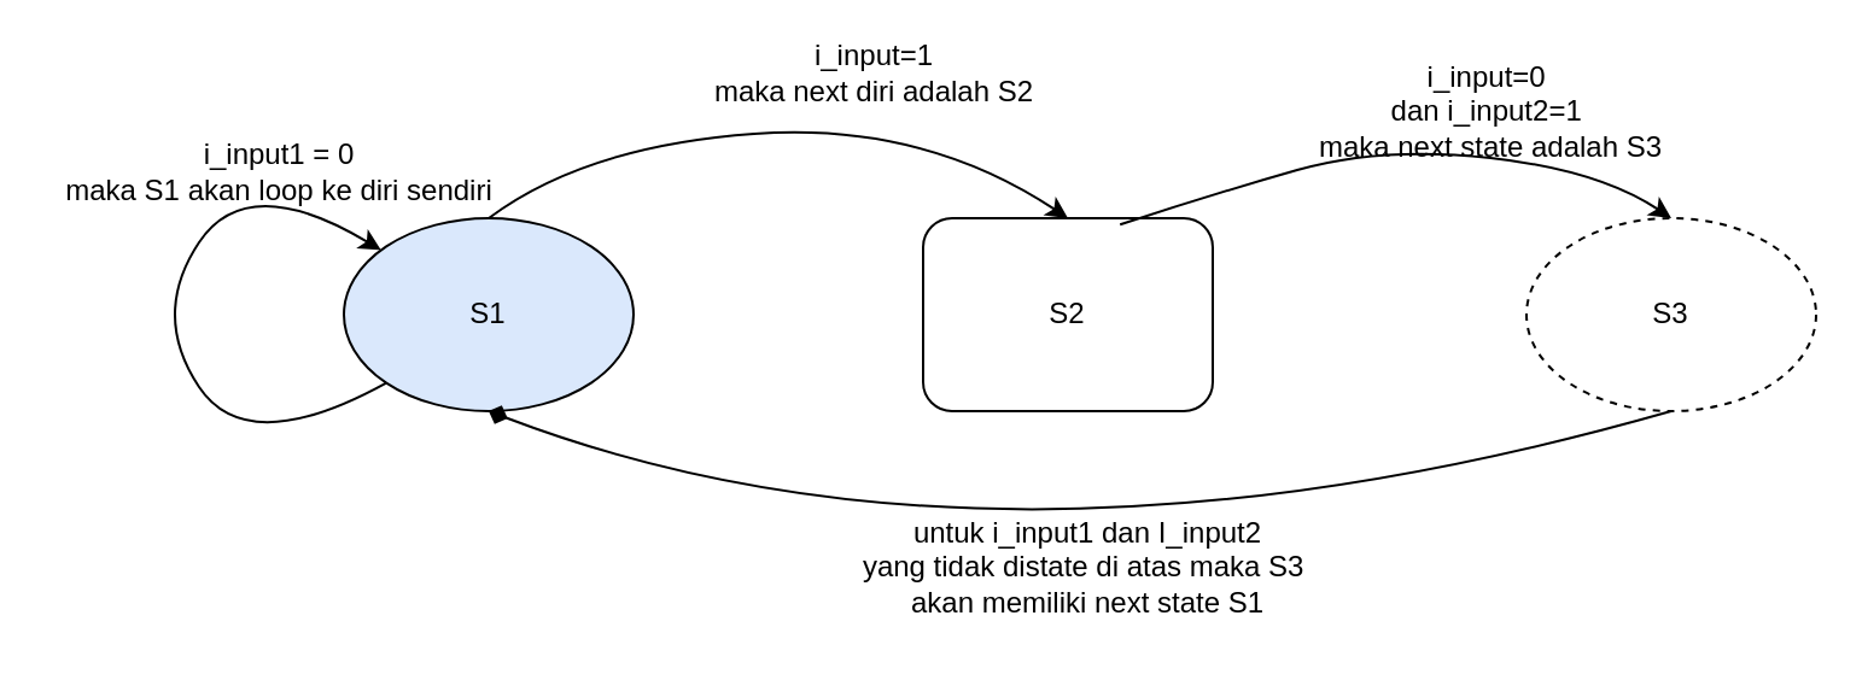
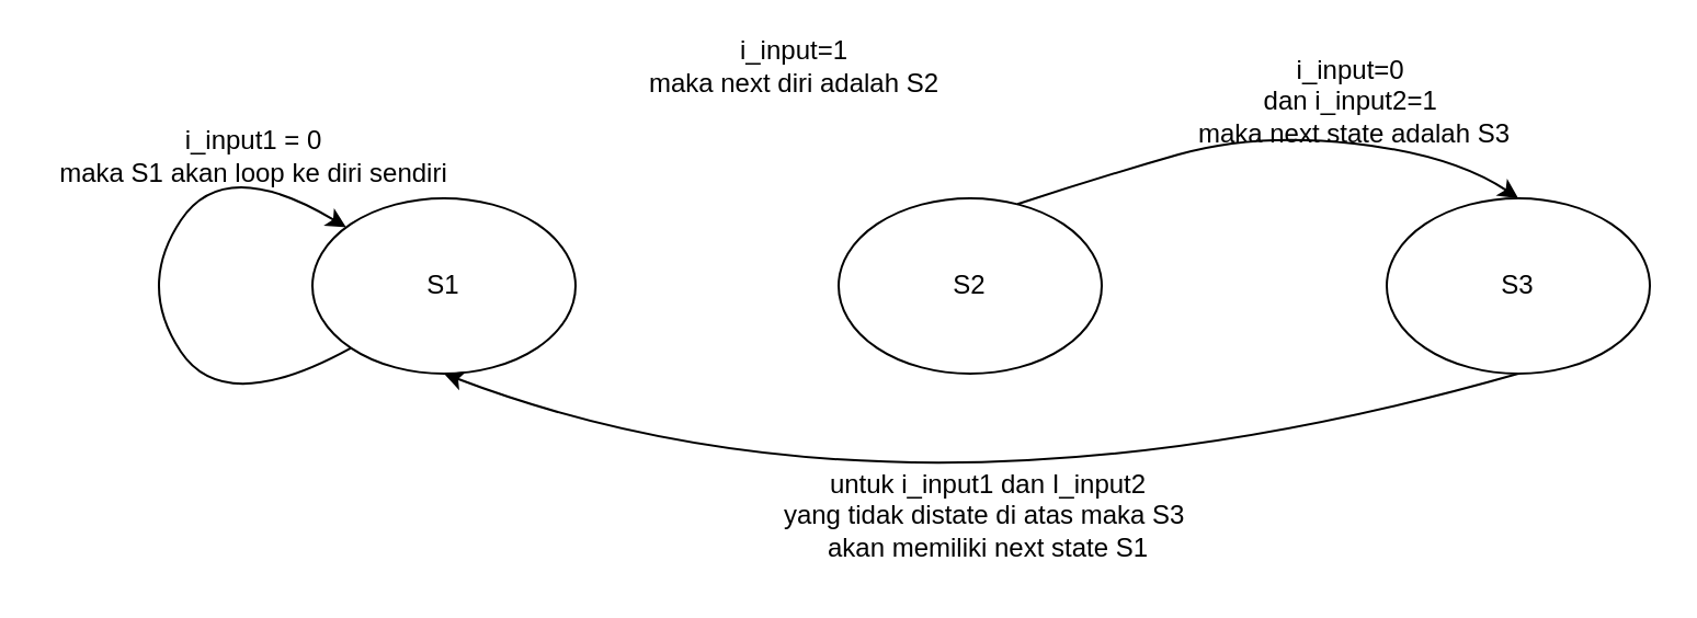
- <mxCell id="5" value="" style="curved=1;endArrow=classic;html=1;exitX=0.5;exitY=0;exitDx=0;exitDy=0;entryX=0.5;entryY=0;entryDx=0;entryDy=0;" edge="1" parent="1" source="2" target="3"><mxGeometry width="50" height="50" relative="1" as="geometry"><mxPoint x="252" y="100" as="sourcePoint" /><mxPoint x="302" y="50" as="targetPoint" /><Array as="points"><mxPoint x="242" y="60" /><mxPoint x="382" y="50" /></Array></mxGeometry></mxCell>
- <mxCell id="2" value="S1" style="ellipse;whiteSpace=wrap;html=1;fillColor=#dae8fc;" vertex="1" parent="1"><mxGeometry x="142" y="90" width="120" height="80" as="geometry" /></mxCell>
+ <mxCell id="2" value="S1" style="ellipse;whiteSpace=wrap;html=1;" vertex="1" parent="1"><mxGeometry x="142" y="90" width="120" height="80" as="geometry" /></mxCell>
- <mxCell id="3" value="S2" style="whiteSpace=wrap;html=1;rounded=1;" vertex="1" parent="1"><mxGeometry x="382" y="90" width="120" height="80" as="geometry" /></mxCell>
+ <mxCell id="3" value="S2" style="ellipse;whiteSpace=wrap;html=1;" vertex="1" parent="1"><mxGeometry x="382" y="90" width="120" height="80" as="geometry" /></mxCell>
- <mxCell id="4" value="S3" style="ellipse;whiteSpace=wrap;html=1;dashed=1;" vertex="1" parent="1"><mxGeometry x="632" y="90" width="120" height="80" as="geometry" /></mxCell>
+ <mxCell id="4" value="S3" style="ellipse;whiteSpace=wrap;html=1;" vertex="1" parent="1"><mxGeometry x="632" y="90" width="120" height="80" as="geometry" /></mxCell>
- <mxCell id="8" value="" style="curved=1;endArrow=diamond;html=1;exitX=0.5;exitY=1;exitDx=0;exitDy=0;entryX=0.5;entryY=1;entryDx=0;entryDy=0;" edge="1" parent="1" source="4" target="2"><mxGeometry width="50" height="50" relative="1" as="geometry"><mxPoint x="522" y="270" as="sourcePoint" /><mxPoint x="572" y="220" as="targetPoint" /><Array as="points"><mxPoint x="412" y="250" /></Array></mxGeometry></mxCell>
+ <mxCell id="8" value="" style="curved=1;endArrow=classic;html=1;exitX=0.5;exitY=1;exitDx=0;exitDy=0;entryX=0.5;entryY=1;entryDx=0;entryDy=0;" edge="1" parent="1" source="4" target="2"><mxGeometry width="50" height="50" relative="1" as="geometry"><mxPoint x="522" y="270" as="sourcePoint" /><mxPoint x="572" y="220" as="targetPoint" /><Array as="points"><mxPoint x="412" y="250" /></Array></mxGeometry></mxCell>
